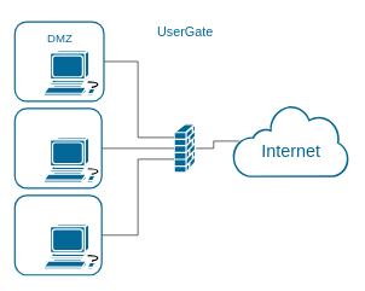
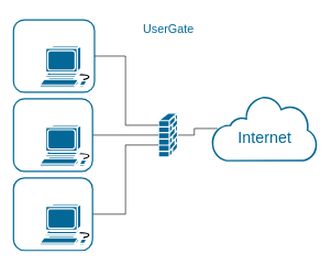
- <mxCell id="11" value="&lt;font style=&quot;font-size: 16px&quot;&gt;DMZ&lt;/font&gt;" style="text;html=1;align=center;verticalAlign=middle;resizable=0;points=[];autosize=1;strokeColor=none;fillColor=none;fontSize=24;fontColor=#036897;" vertex="1" parent="8"><mxGeometry x="36.5" width="50" height="40" as="geometry" /></mxCell>
